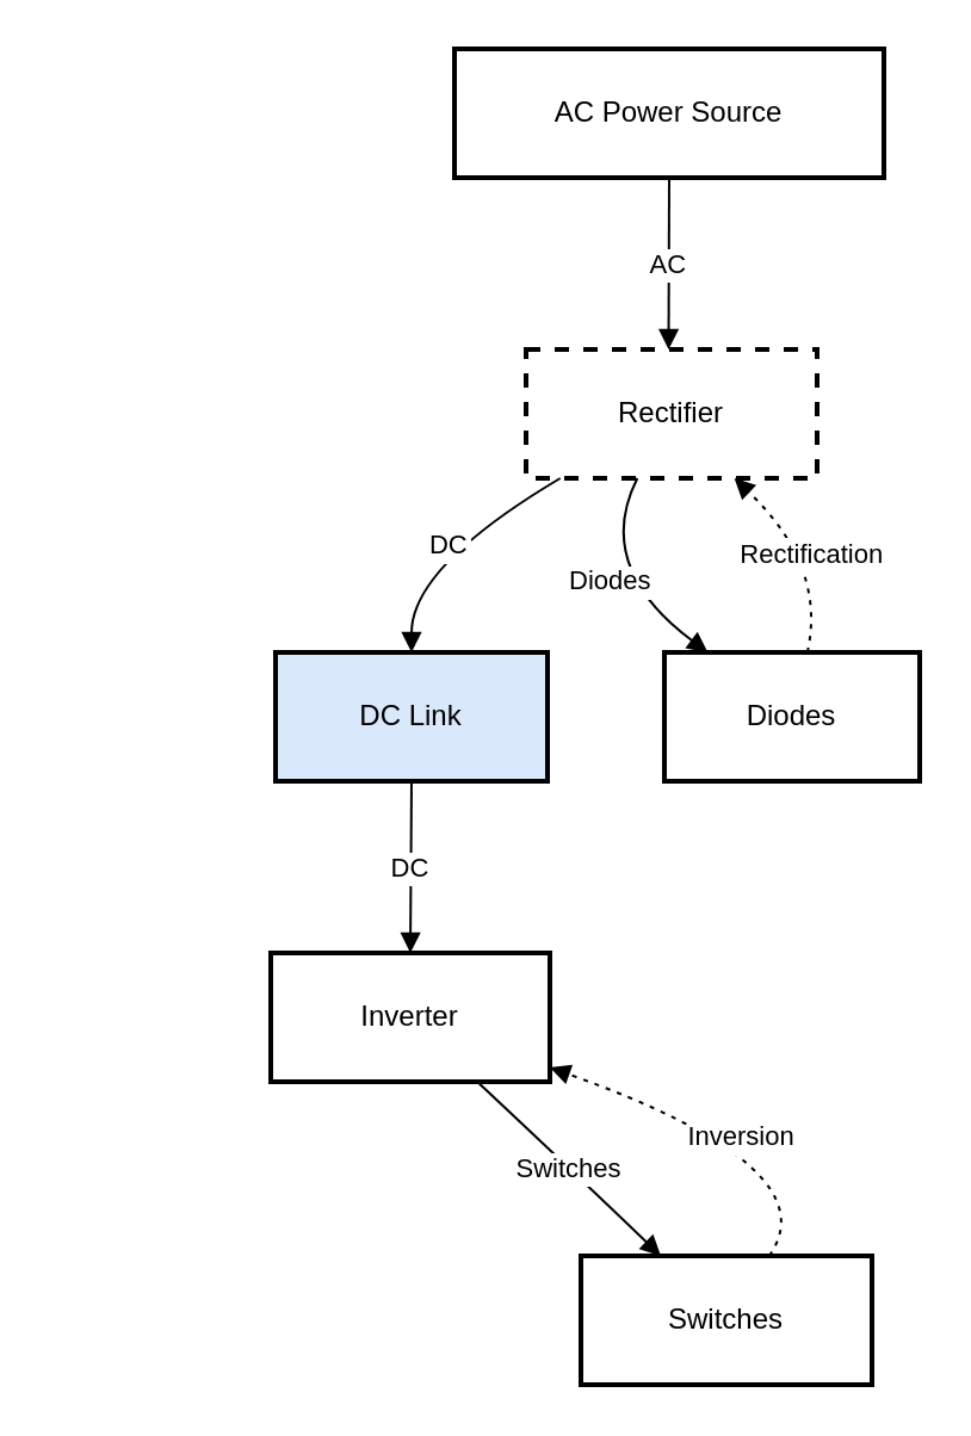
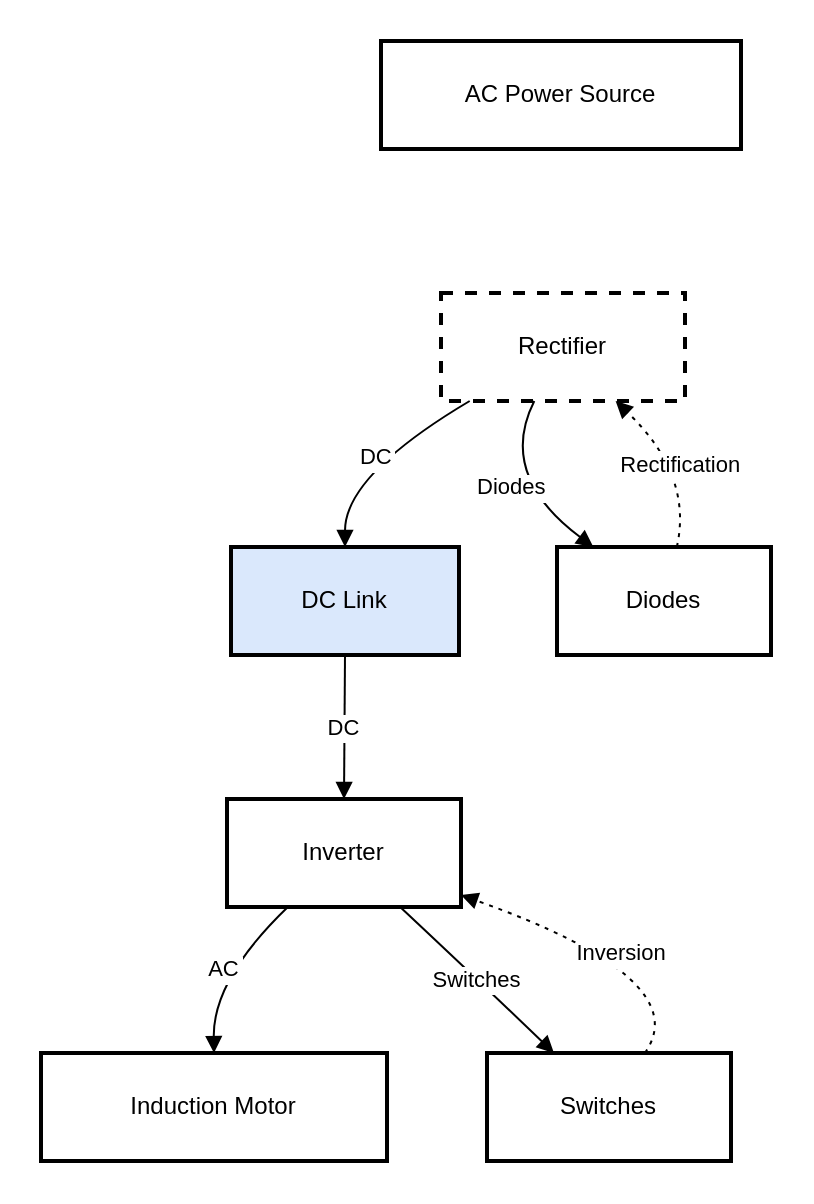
- <mxCell id="9" value="AC" style="curved=1;startArrow=none;endArrow=block;exitX=0.5;exitY=1;entryX=0.49;entryY=0.01;" parent="1" source="2" target="3" edge="1"><mxGeometry relative="1" as="geometry"><Array as="points" /></mxGeometry></mxCell>
+ <mxCell id="12" value="AC" style="curved=1;startArrow=none;endArrow=block;exitX=0.26;exitY=1;entryX=0.5;entryY=-0.01;" parent="1" source="5" target="6" edge="1"><mxGeometry relative="1" as="geometry"><Array as="points"><mxPoint x="106" y="489" /></Array></mxGeometry></mxCell>
+ <mxCell id="6" value="Induction Motor" style="whiteSpace=wrap;strokeWidth=2;" parent="1" vertex="1"><mxGeometry x="20" y="526" width="173" height="54" as="geometry" /></mxCell>
